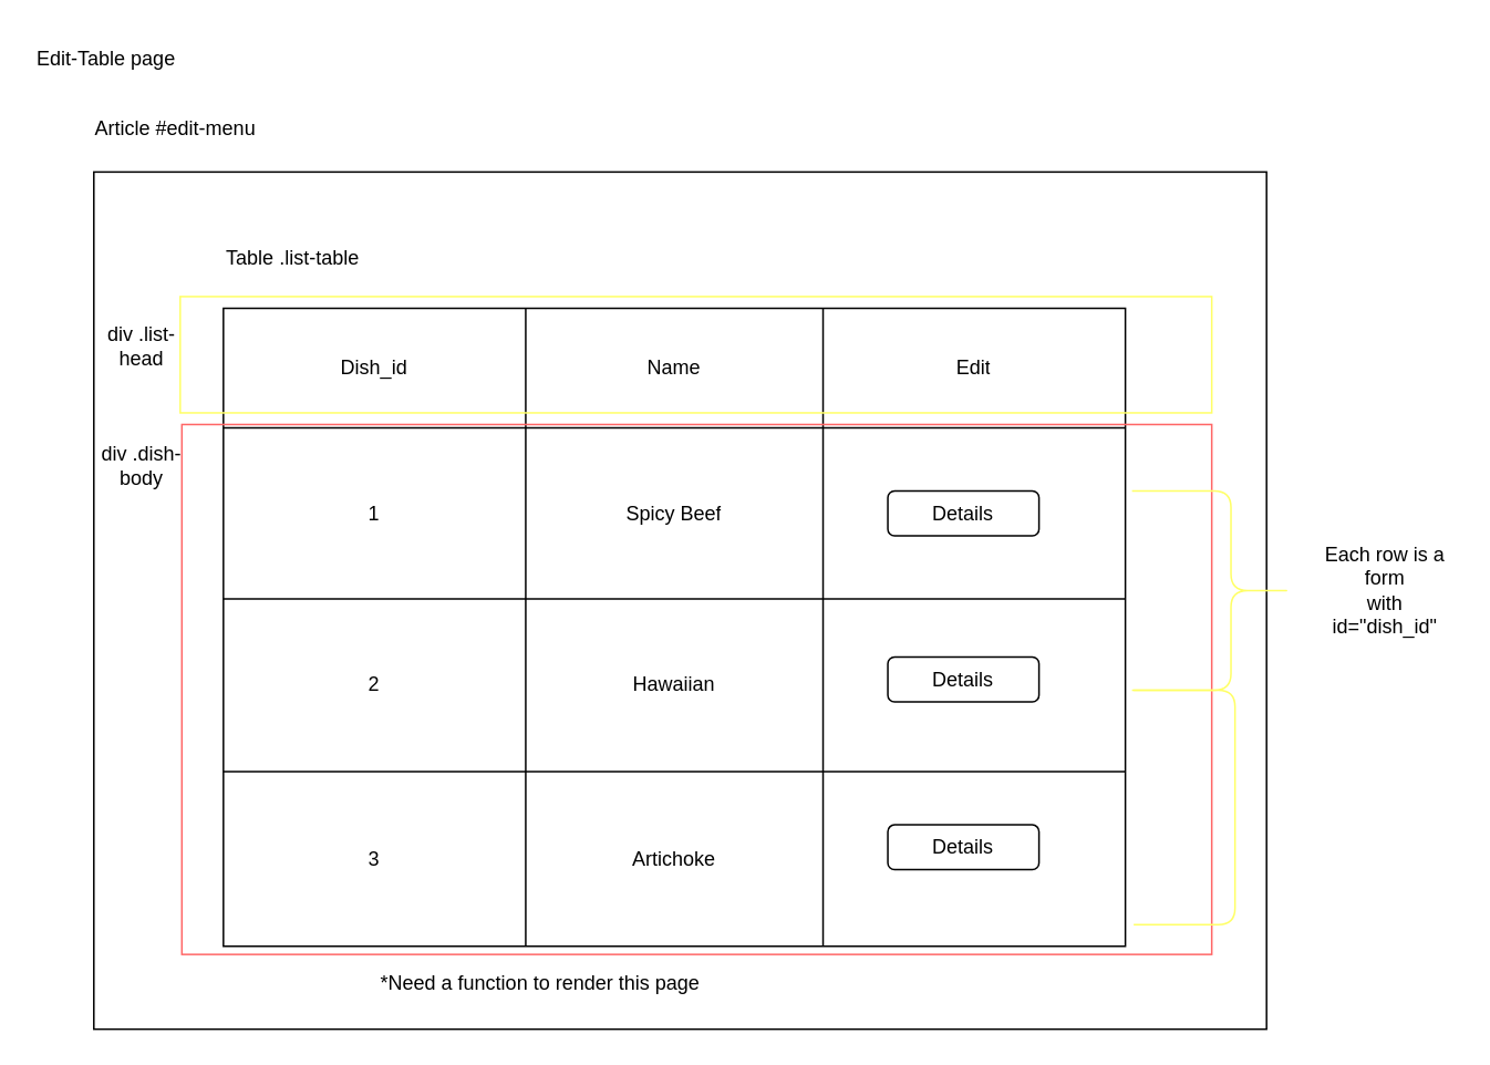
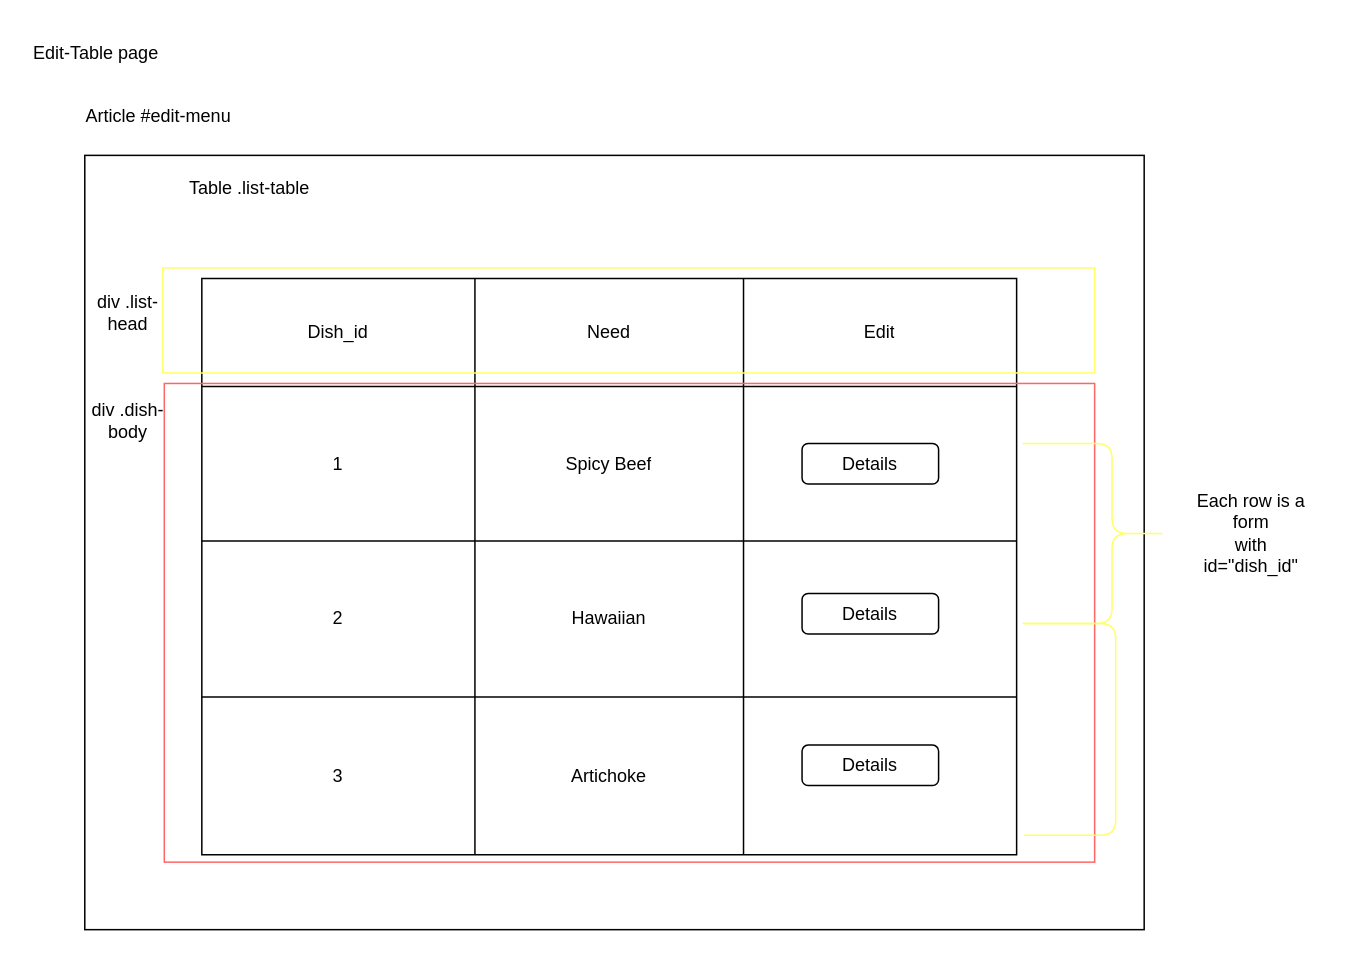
- <mxCell id="21" value="Table .list-table" style="text;html=1;strokeColor=none;fillColor=none;align=left;verticalAlign=middle;whiteSpace=wrap;rounded=0;" parent="1" vertex="1"><mxGeometry x="134" y="140" width="141" height="30" as="geometry" /></mxCell>
+ <mxCell id="21" value="Table .list-table" style="text;html=1;strokeColor=none;fillColor=none;align=left;verticalAlign=middle;whiteSpace=wrap;rounded=0;" parent="1" vertex="1"><mxGeometry x="124" y="110" width="141" height="30" as="geometry" /></mxCell>
- <mxCell id="7" value="Name" style="shape=partialRectangle;html=1;whiteSpace=wrap;connectable=0;fillColor=none;top=0;left=0;bottom=0;right=0;overflow=hidden;pointerEvents=1;" parent="5" vertex="1"><mxGeometry x="182" width="179" height="72" as="geometry"><mxRectangle width="179" height="72" as="alternateBounds" /></mxGeometry></mxCell>
+ <mxCell id="7" value="Need" style="shape=partialRectangle;html=1;whiteSpace=wrap;connectable=0;fillColor=none;top=0;left=0;bottom=0;right=0;overflow=hidden;pointerEvents=1;" parent="5" vertex="1"><mxGeometry x="182" width="179" height="72" as="geometry"><mxRectangle width="179" height="72" as="alternateBounds" /></mxGeometry></mxCell>
- <mxCell id="25" value="*Need a function to render this page" style="text;html=1;strokeColor=none;fillColor=none;align=center;verticalAlign=middle;whiteSpace=wrap;rounded=0;" parent="1" vertex="1"><mxGeometry x="134" y="577" width="382" height="30" as="geometry" /></mxCell>
